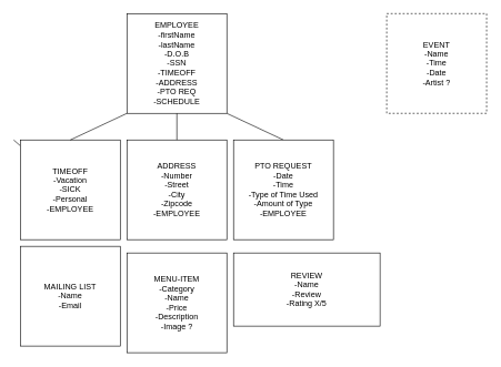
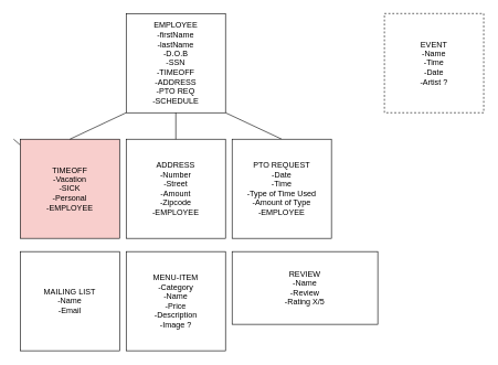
- <mxCell id="4" value="TIMEOFF&lt;br&gt;-Vacation&lt;br&gt;-SICK&lt;br&gt;-Personal&lt;br&gt;-EMPLOYEE" style="whiteSpace=wrap;html=1;aspect=fixed;" parent="1" vertex="1"><mxGeometry x="30" y="210" width="150" height="150" as="geometry" /></mxCell>
+ <mxCell id="4" value="TIMEOFF&lt;br&gt;-Vacation&lt;br&gt;-SICK&lt;br&gt;-Personal&lt;br&gt;-EMPLOYEE" style="whiteSpace=wrap;html=1;aspect=fixed;fillColor=#f8cecc;" parent="1" vertex="1"><mxGeometry x="30" y="210" width="150" height="150" as="geometry" /></mxCell>
- <mxCell id="6" value="ADDRESS&lt;br&gt;-Number&lt;br&gt;-Street&lt;br&gt;-City&lt;br&gt;-Zipcode&lt;br&gt;-EMPLOYEE" style="whiteSpace=wrap;html=1;aspect=fixed;" parent="1" vertex="1"><mxGeometry x="190" y="210" width="150" height="150" as="geometry" /></mxCell>
+ <mxCell id="6" value="ADDRESS&lt;br&gt;-Number&lt;br&gt;-Street&lt;br&gt;-Amount&lt;br&gt;-Zipcode&lt;br&gt;-EMPLOYEE" style="whiteSpace=wrap;html=1;aspect=fixed;" parent="1" vertex="1"><mxGeometry x="190" y="210" width="150" height="150" as="geometry" /></mxCell>
- <mxCell id="12" value="MAILING LIST&lt;br&gt;-Name&lt;br&gt;-Email" style="whiteSpace=wrap;html=1;aspect=fixed;" vertex="1" parent="1"><mxGeometry x="30" y="370" width="150" height="150" as="geometry" /></mxCell>
+ <mxCell id="12" value="MAILING LIST&lt;br&gt;-Name&lt;br&gt;-Email" style="whiteSpace=wrap;html=1;aspect=fixed;" vertex="1" parent="1"><mxGeometry x="30" y="380" width="150" height="150" as="geometry" /></mxCell>
